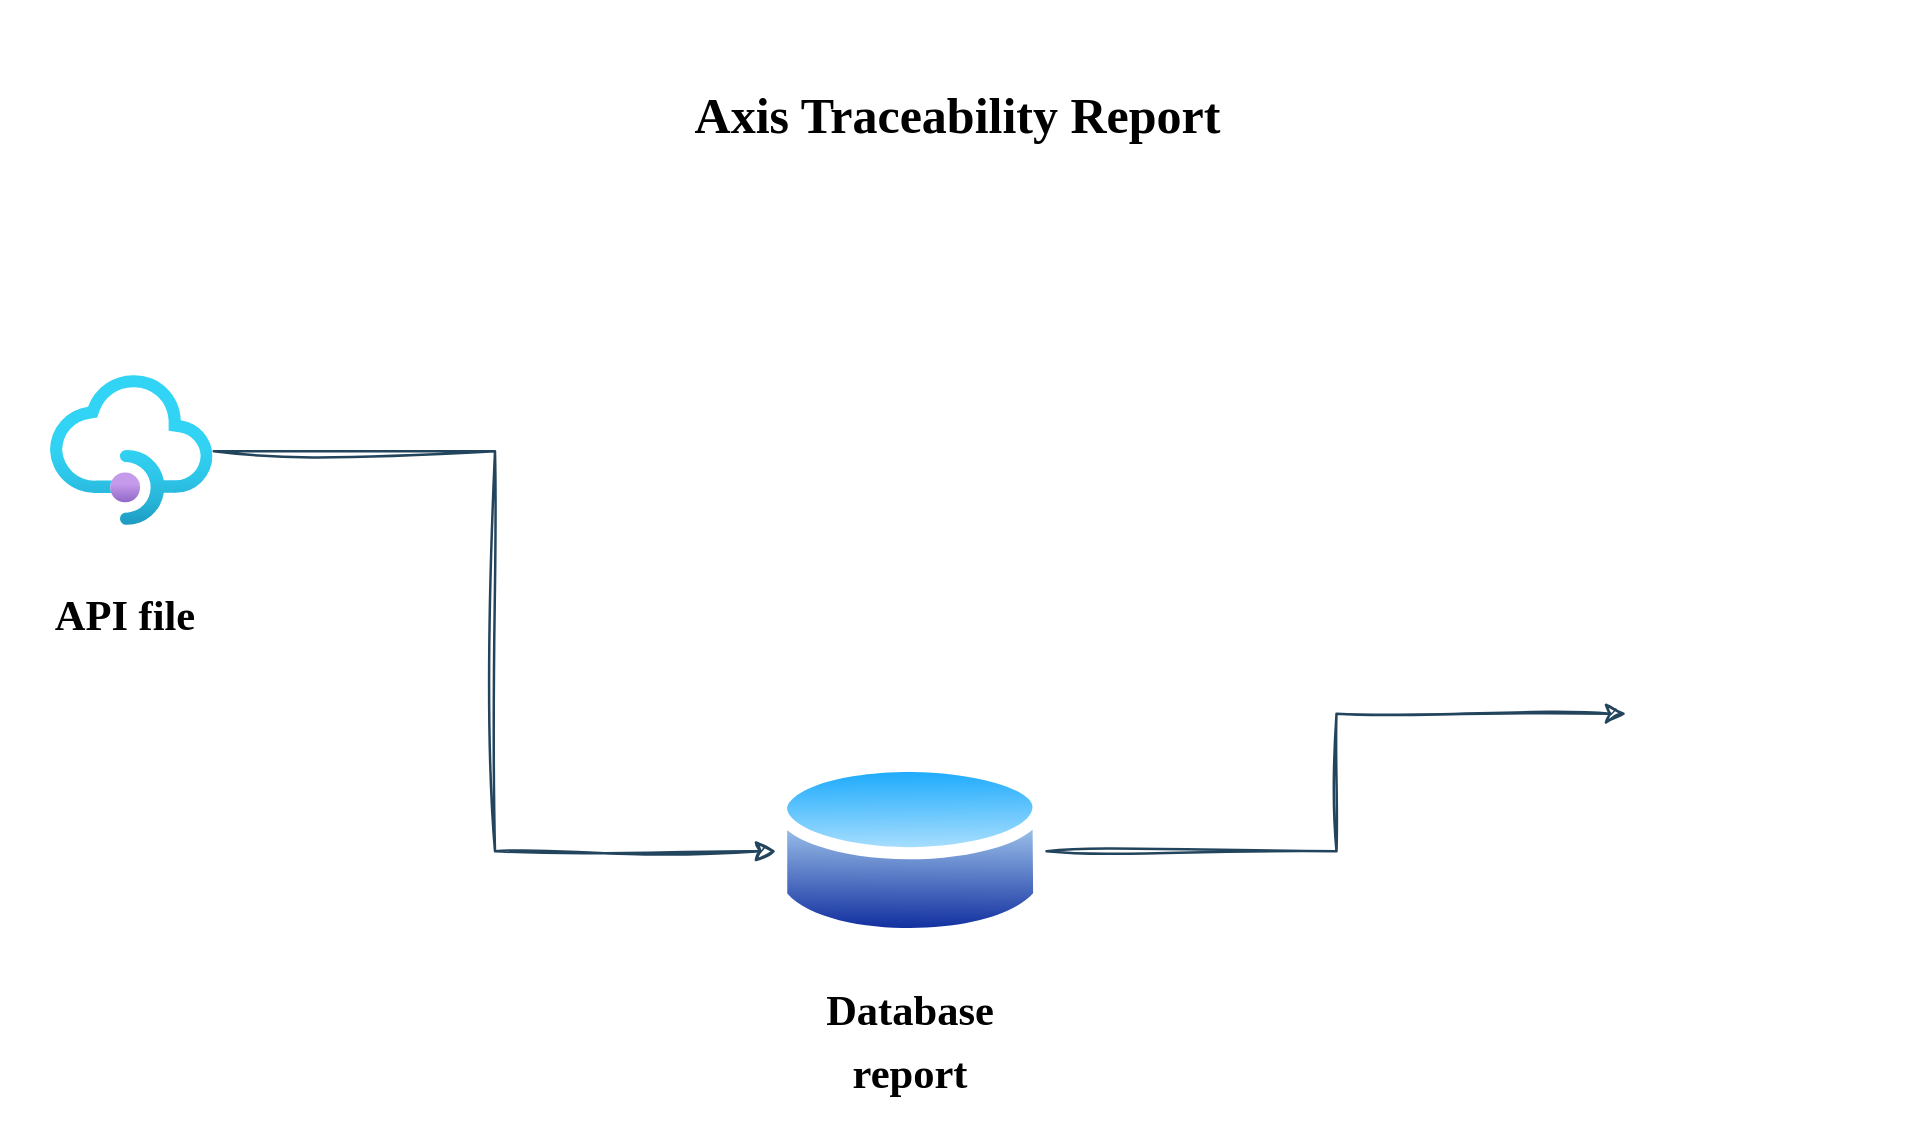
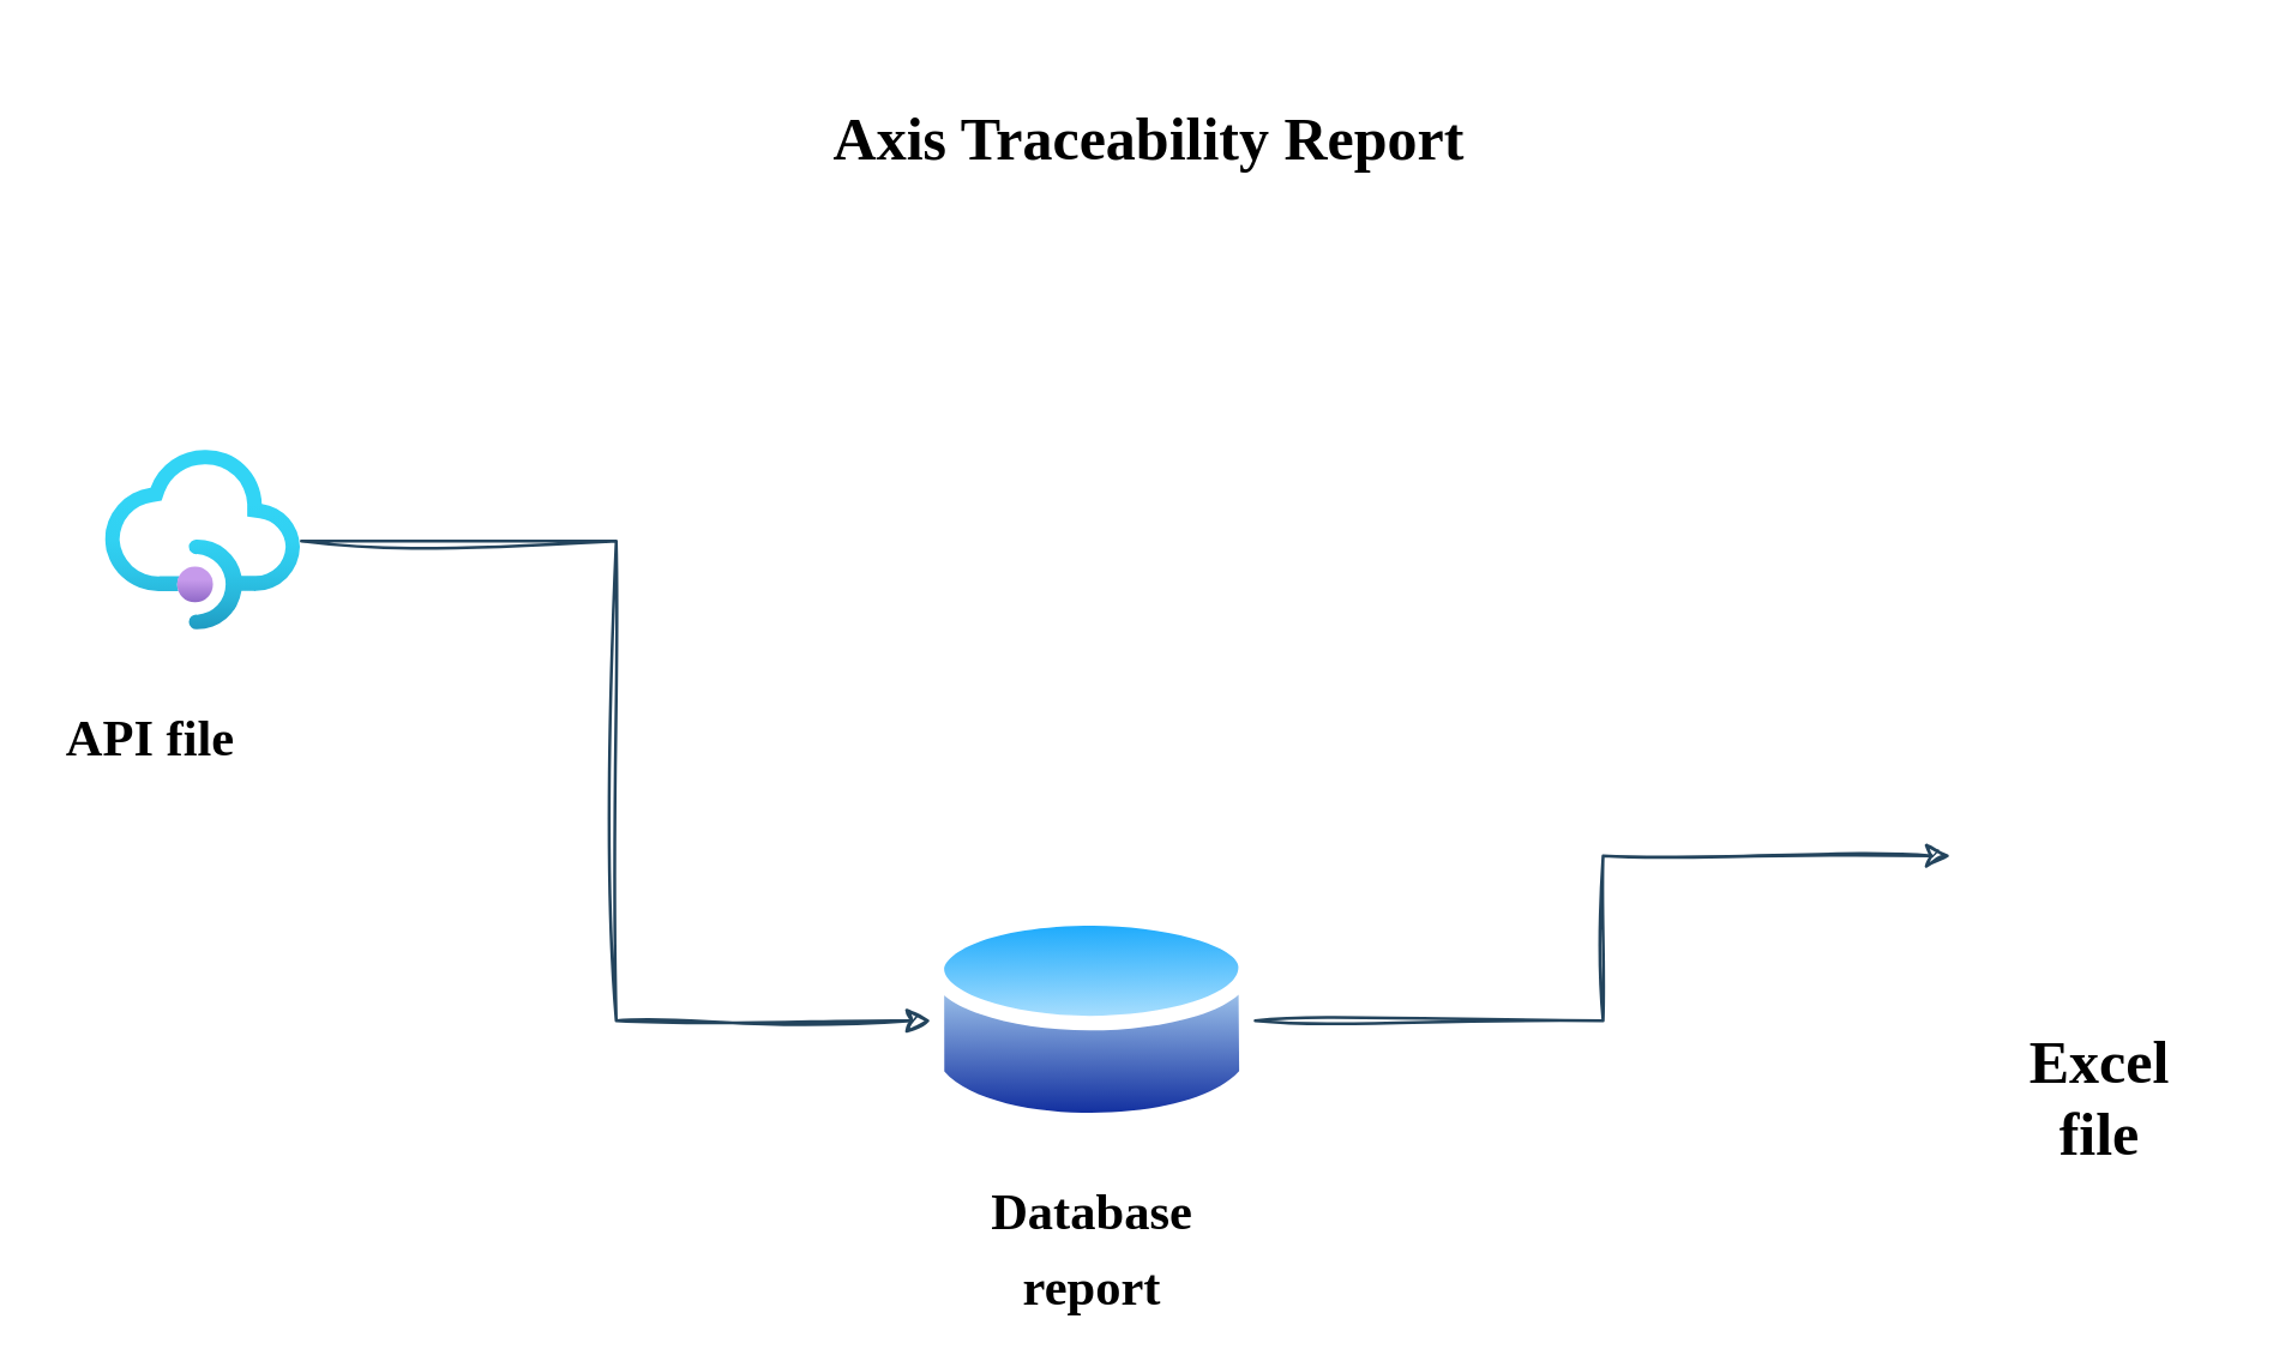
- <mxCell id="4" value="API" style="image;aspect=fixed;html=1;points=[];align=center;fontSize=12;image=img/lib/azure2/integration/API_Management_Services.svg;labelBackgroundColor=none;fillColor=#182E3E;strokeColor=#FFFFFF;fontColor=#FFFFFF;sketch=1;curveFitting=1;jiggle=2;" vertex="1" parent="1"><mxGeometry x="20" y="150" width="65" height="60" as="geometry" /></mxCell>
+ <mxCell id="4" value="API" style="image;aspect=fixed;html=1;points=[];align=center;fontSize=12;image=img/lib/azure2/integration/API_Management_Services.svg;labelBackgroundColor=none;fillColor=#182E3E;strokeColor=#FFFFFF;fontColor=#FFFFFF;sketch=1;curveFitting=1;jiggle=2;" vertex="1" parent="1"><mxGeometry x="35" y="150" width="65" height="60" as="geometry" /></mxCell>
+ <mxCell id="11" value="&lt;b&gt;Excel file&lt;/b&gt;" style="text;html=1;strokeColor=none;fillColor=none;align=center;verticalAlign=middle;whiteSpace=wrap;rounded=0;fontSize=20;fontFamily=Architects Daughter;" vertex="1" parent="1"><mxGeometry x="670" y="350" width="60" height="30" as="geometry" /></mxCell>
